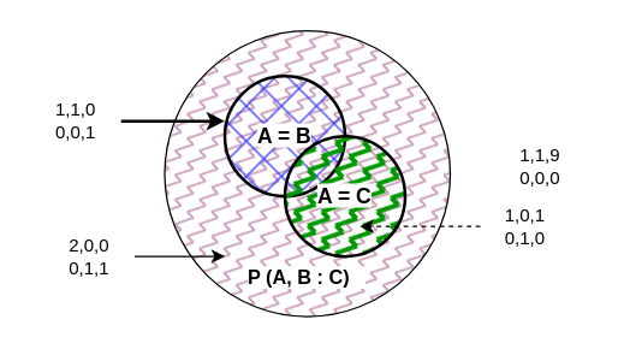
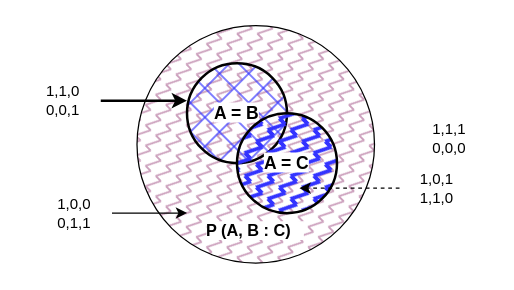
- <mxCell id="7" value="1,1,9&lt;br&gt;0,0,0" style="text;html=1;strokeColor=none;fillColor=none;align=center;verticalAlign=middle;whiteSpace=wrap;rounded=0;" vertex="1" parent="1"><mxGeometry x="329" y="95" width="60" height="30" as="geometry" /></mxCell>
+ <mxCell id="7" value="1,1,1&lt;br&gt;0,0,0" style="text;html=1;strokeColor=none;fillColor=none;align=center;verticalAlign=middle;whiteSpace=wrap;rounded=0;" vertex="1" parent="1"><mxGeometry x="329" y="95" width="60" height="30" as="geometry" /></mxCell>
- <mxCell id="4" value="&lt;font style=&quot;font-size: 14px;&quot;&gt;&lt;b style=&quot;background-color: rgb(255, 255, 255);&quot;&gt;A = C&lt;/b&gt;&lt;/font&gt;" style="ellipse;whiteSpace=wrap;html=1;aspect=fixed;fillColor=#009900;fillStyle=zigzag-line;strokeWidth=2;" vertex="1" parent="1"><mxGeometry x="189" y="90" width="80" height="80" as="geometry" /></mxCell>
+ <mxCell id="4" value="&lt;font style=&quot;font-size: 14px;&quot;&gt;&lt;b style=&quot;background-color: rgb(255, 255, 255);&quot;&gt;A = C&lt;/b&gt;&lt;/font&gt;" style="ellipse;whiteSpace=wrap;html=1;aspect=fixed;fillColor=#3333ff;fillStyle=zigzag-line;strokeWidth=2;" vertex="1" parent="1"><mxGeometry x="189" y="90" width="80" height="80" as="geometry" /></mxCell>
- <mxCell id="9" value="1,0,1&lt;br&gt;0,1,0" style="text;html=1;strokeColor=none;fillColor=none;align=center;verticalAlign=middle;whiteSpace=wrap;rounded=0;" vertex="1" parent="1"><mxGeometry x="319" y="135" width="60" height="30" as="geometry" /></mxCell>
+ <mxCell id="9" value="1,0,1&lt;br&gt;1,1,0" style="text;html=1;strokeColor=none;fillColor=none;align=center;verticalAlign=middle;whiteSpace=wrap;rounded=0;" vertex="1" parent="1"><mxGeometry x="319" y="135" width="60" height="30" as="geometry" /></mxCell>
- <mxCell id="11" value="2,0,0&lt;br&gt;0,1,1" style="text;html=1;strokeColor=none;fillColor=none;align=center;verticalAlign=middle;whiteSpace=wrap;rounded=0;" vertex="1" parent="1"><mxGeometry x="29" y="155" width="60" height="30" as="geometry" /></mxCell>
+ <mxCell id="11" value="1,0,0&lt;br&gt;0,1,1" style="text;html=1;strokeColor=none;fillColor=none;align=center;verticalAlign=middle;whiteSpace=wrap;rounded=0;" vertex="1" parent="1"><mxGeometry x="29" y="155" width="60" height="30" as="geometry" /></mxCell>
